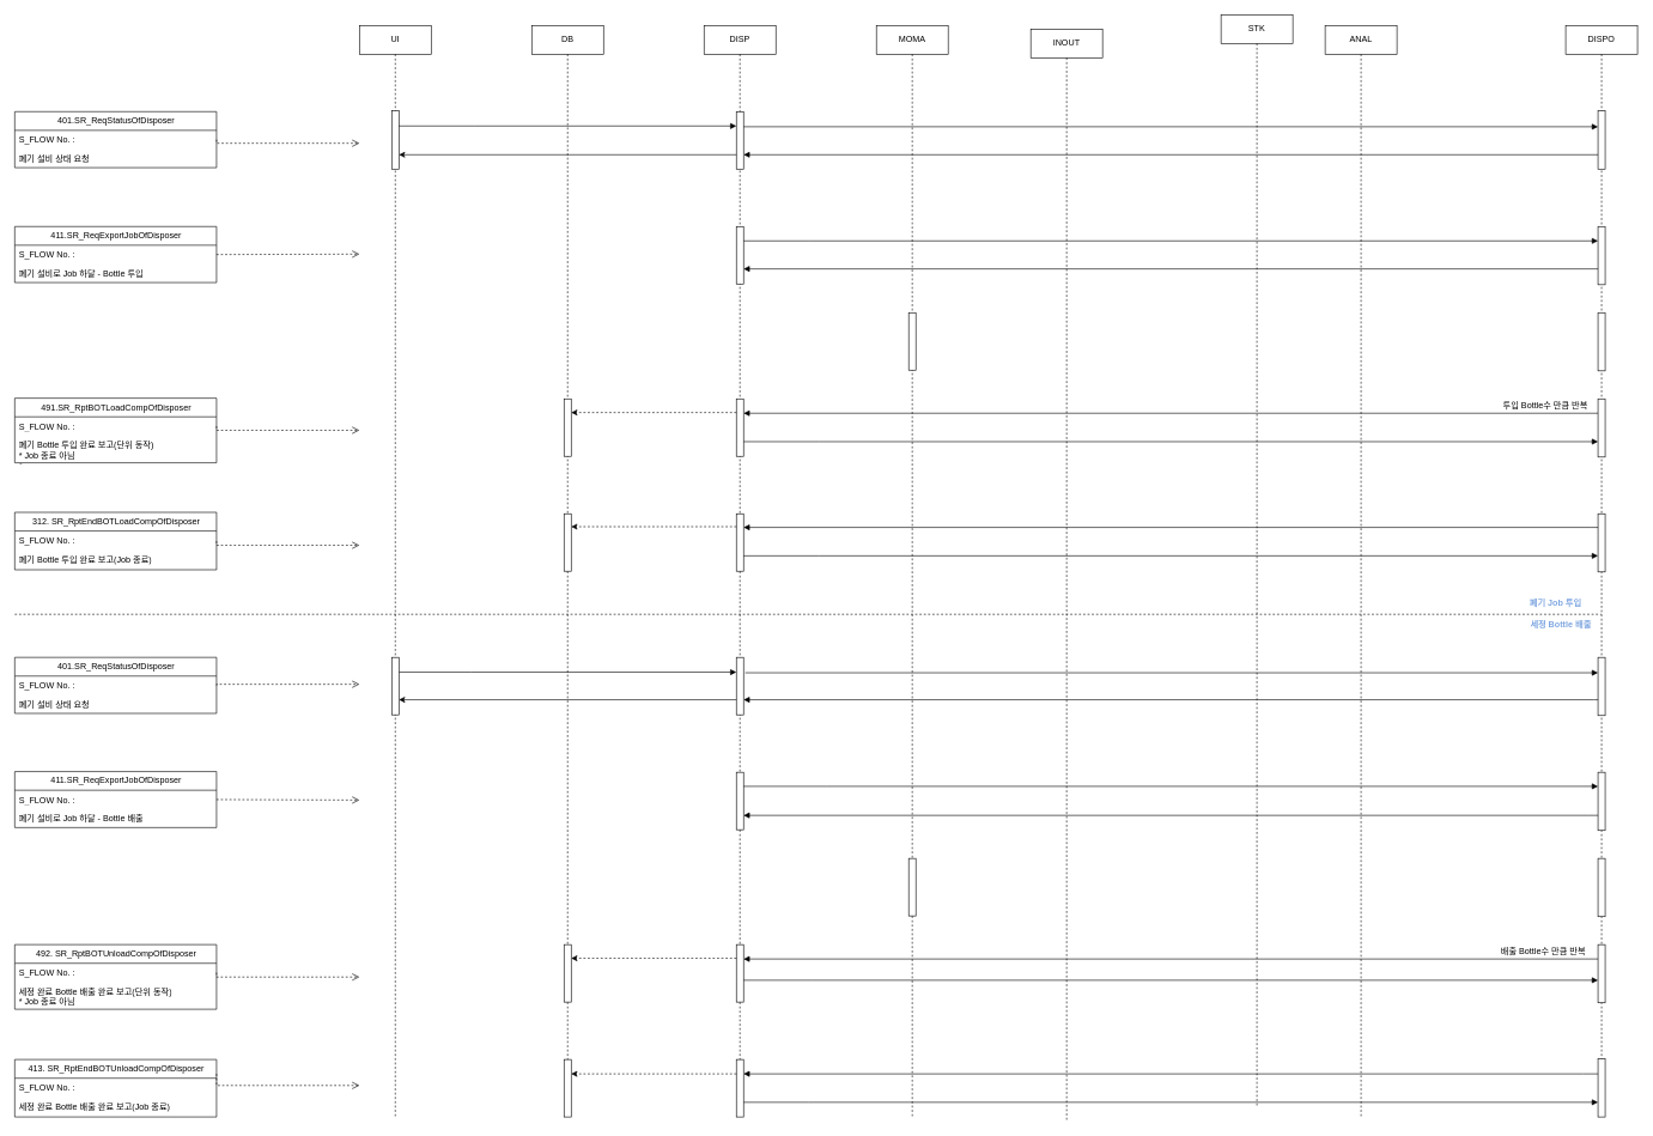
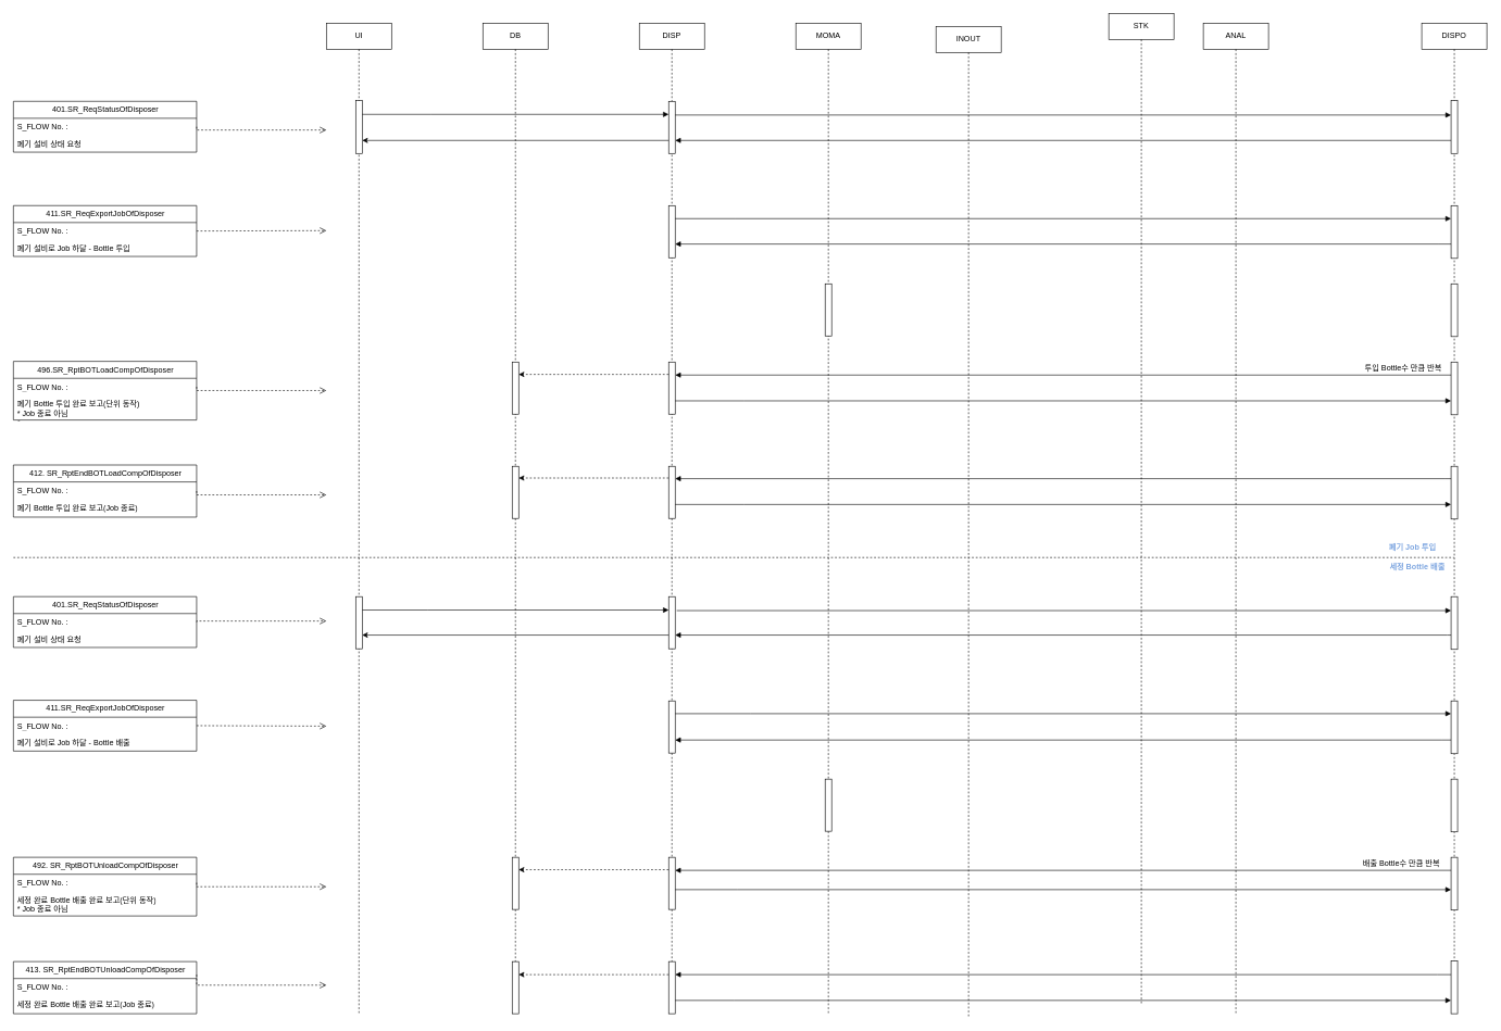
- <mxCell id="47" value="&lt;div style=&quot;&quot;&gt;&lt;span style=&quot;background-color: initial;&quot;&gt;491.&lt;/span&gt;&lt;span style=&quot;background-color: initial; text-wrap: wrap;&quot;&gt;SR_RptBOTLoadCompOfDisposer&lt;/span&gt;&lt;/div&gt;" style="swimlane;fontStyle=0;childLayout=stackLayout;horizontal=1;startSize=26;fillColor=none;horizontalStack=0;resizeParent=1;resizeParentMax=0;resizeLast=0;collapsible=1;marginBottom=0;html=1;align=center;" parent="1" vertex="1"><mxGeometry x="20" y="554" width="281" height="90" as="geometry"><mxRectangle x="-290" y="87" width="60" height="30" as="alternateBounds" /></mxGeometry></mxCell>
+ <mxCell id="47" value="&lt;div style=&quot;&quot;&gt;&lt;span style=&quot;background-color: initial;&quot;&gt;496.&lt;/span&gt;&lt;span style=&quot;background-color: initial; text-wrap: wrap;&quot;&gt;SR_RptBOTLoadCompOfDisposer&lt;/span&gt;&lt;/div&gt;" style="swimlane;fontStyle=0;childLayout=stackLayout;horizontal=1;startSize=26;fillColor=none;horizontalStack=0;resizeParent=1;resizeParentMax=0;resizeLast=0;collapsible=1;marginBottom=0;html=1;align=center;" parent="1" vertex="1"><mxGeometry x="20" y="554" width="281" height="90" as="geometry"><mxRectangle x="-290" y="87" width="60" height="30" as="alternateBounds" /></mxGeometry></mxCell>
- <mxCell id="53" value="&lt;div style=&quot;&quot;&gt;312. SR_RptEndBOTLoadCompOfDisposer&lt;br&gt;&lt;/div&gt;" style="swimlane;fontStyle=0;childLayout=stackLayout;horizontal=1;startSize=26;fillColor=none;horizontalStack=0;resizeParent=1;resizeParentMax=0;resizeLast=0;collapsible=1;marginBottom=0;html=1;" parent="1" vertex="1"><mxGeometry x="20" y="713" width="281" height="80" as="geometry"><mxRectangle x="-290" y="87" width="60" height="30" as="alternateBounds" /></mxGeometry></mxCell>
+ <mxCell id="53" value="&lt;div style=&quot;&quot;&gt;412. SR_RptEndBOTLoadCompOfDisposer&lt;br&gt;&lt;/div&gt;" style="swimlane;fontStyle=0;childLayout=stackLayout;horizontal=1;startSize=26;fillColor=none;horizontalStack=0;resizeParent=1;resizeParentMax=0;resizeLast=0;collapsible=1;marginBottom=0;html=1;" parent="1" vertex="1"><mxGeometry x="20" y="713" width="281" height="80" as="geometry"><mxRectangle x="-290" y="87" width="60" height="30" as="alternateBounds" /></mxGeometry></mxCell>
